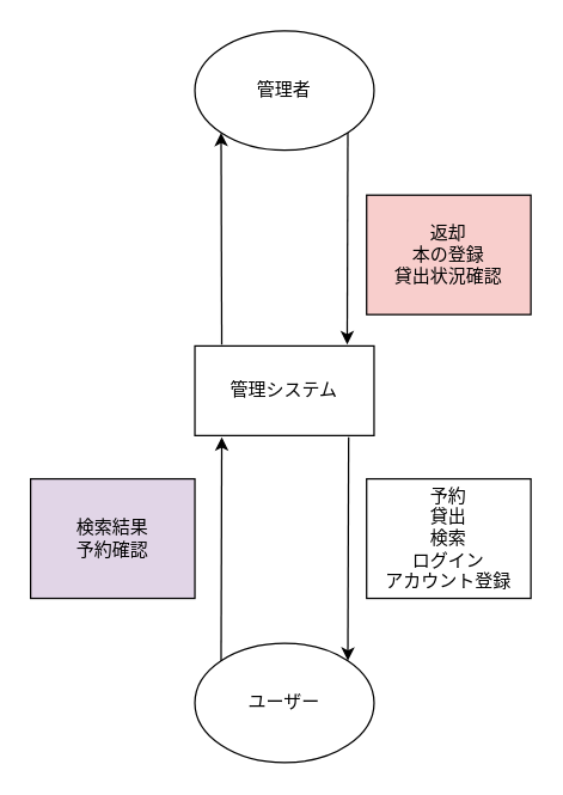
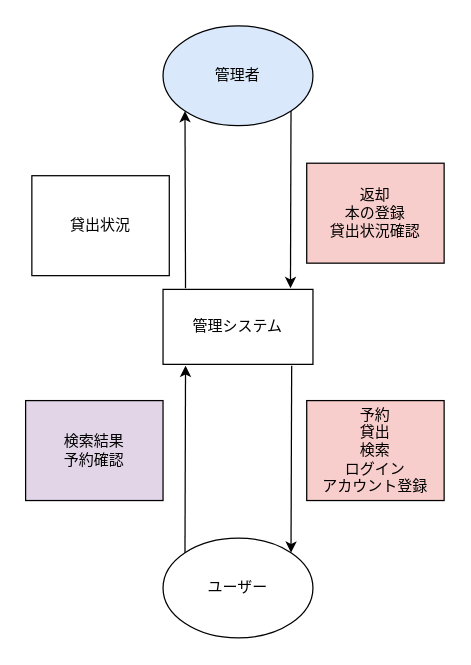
- <mxCell id="3" value="管理者" style="ellipse;whiteSpace=wrap;html=1;" vertex="1" parent="1"><mxGeometry x="130" y="20" width="120" height="80" as="geometry" /></mxCell>
+ <mxCell id="3" value="管理者" style="ellipse;whiteSpace=wrap;html=1;fillColor=#dae8fc;" vertex="1" parent="1"><mxGeometry x="130" y="20" width="120" height="80" as="geometry" /></mxCell>
+ <mxCell id="12" value="貸出状況" style="rounded=0;whiteSpace=wrap;html=1;" vertex="1" parent="1"><mxGeometry x="25" y="140" width="110" height="80" as="geometry" /></mxCell>
- <mxCell id="9" value="予約&lt;div&gt;貸出&lt;/div&gt;&lt;div&gt;検索&lt;/div&gt;&lt;div&gt;ログイン&lt;/div&gt;&lt;div&gt;アカウント登録&lt;/div&gt;" style="rounded=0;whiteSpace=wrap;html=1;" vertex="1" parent="1"><mxGeometry x="245" y="320" width="110" height="80" as="geometry" /></mxCell>
+ <mxCell id="9" value="予約&lt;div&gt;貸出&lt;/div&gt;&lt;div&gt;検索&lt;/div&gt;&lt;div&gt;ログイン&lt;/div&gt;&lt;div&gt;アカウント登録&lt;/div&gt;" style="rounded=0;whiteSpace=wrap;html=1;fillColor=#f8cecc;" vertex="1" parent="1"><mxGeometry x="245" y="320" width="110" height="80" as="geometry" /></mxCell>
